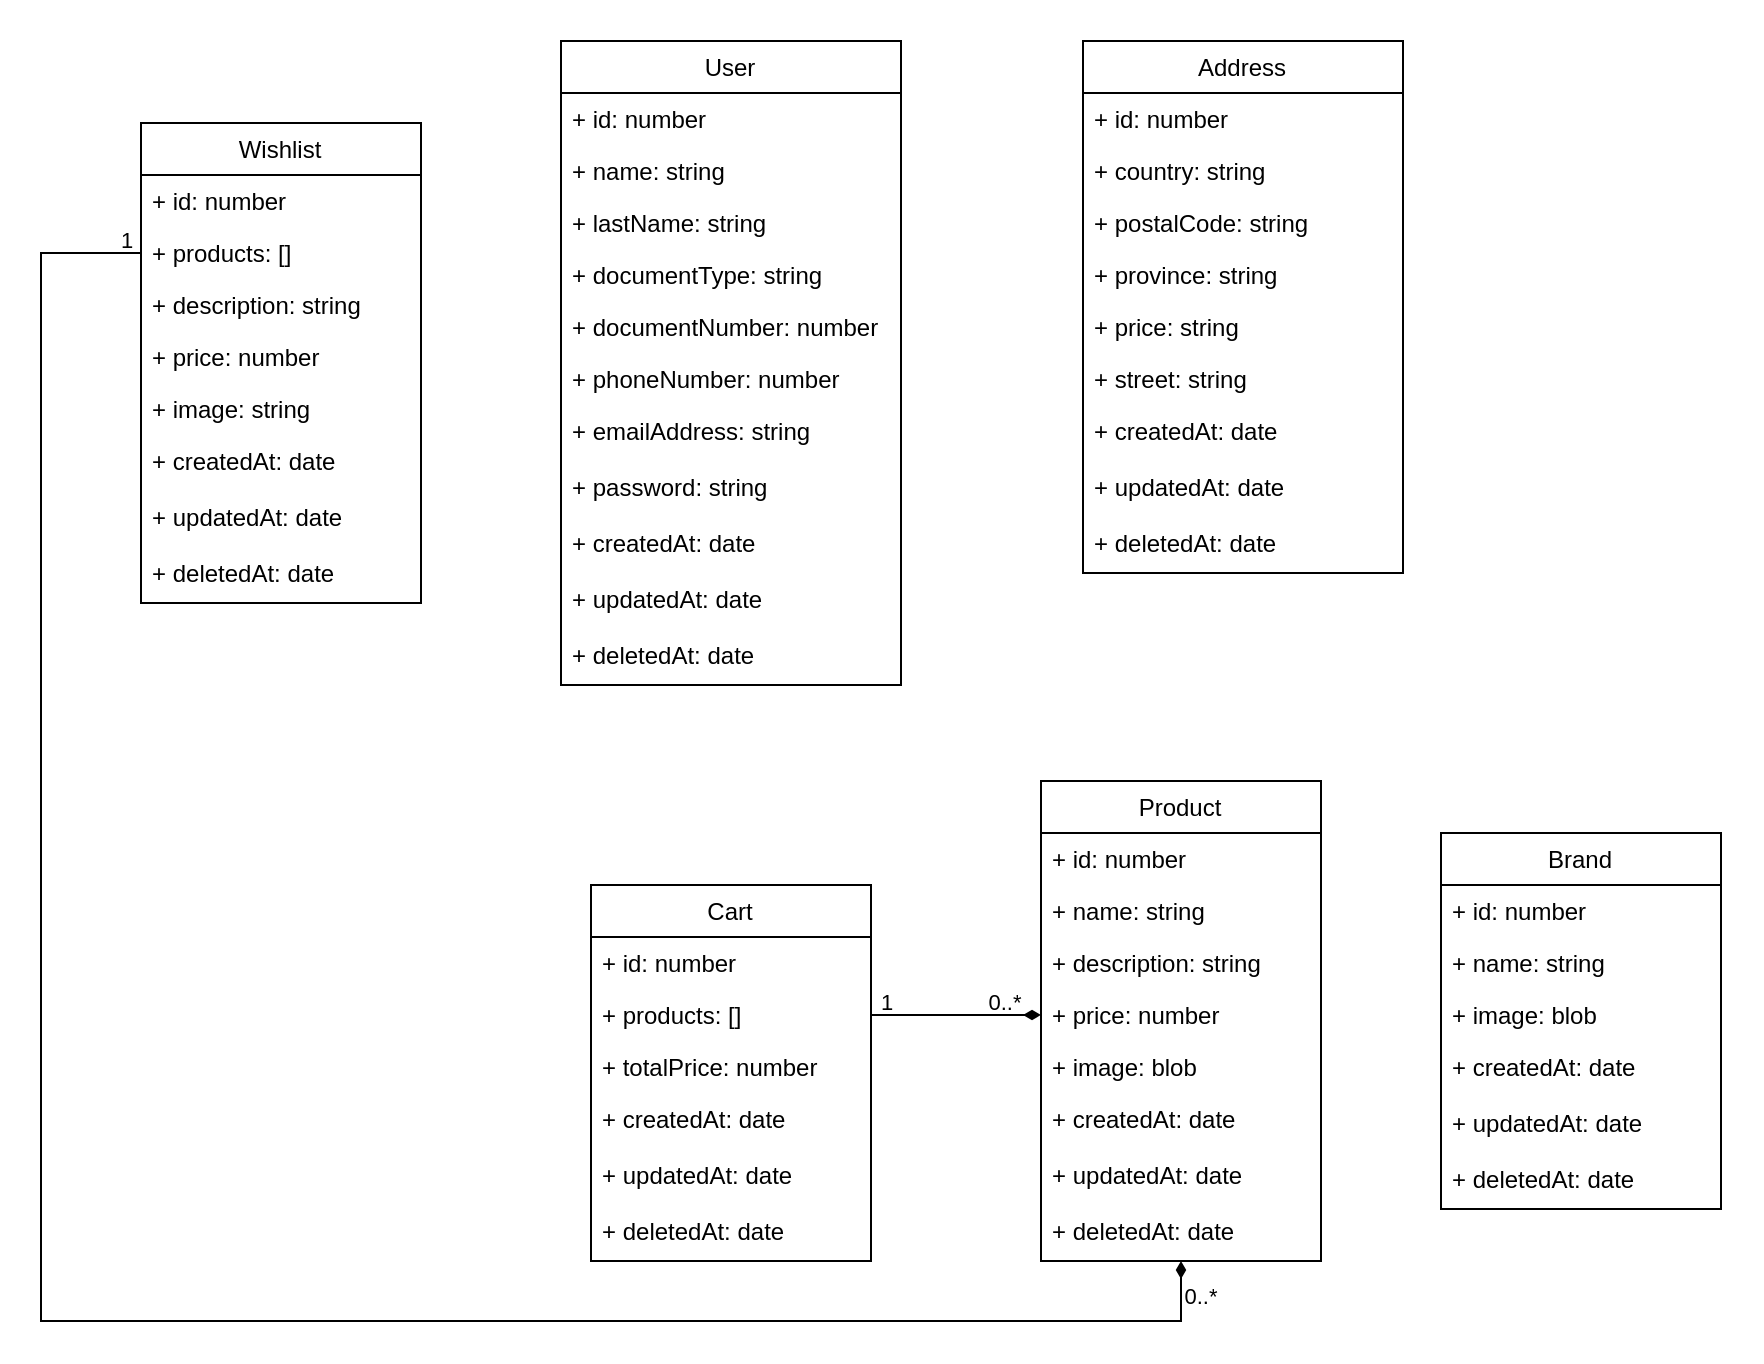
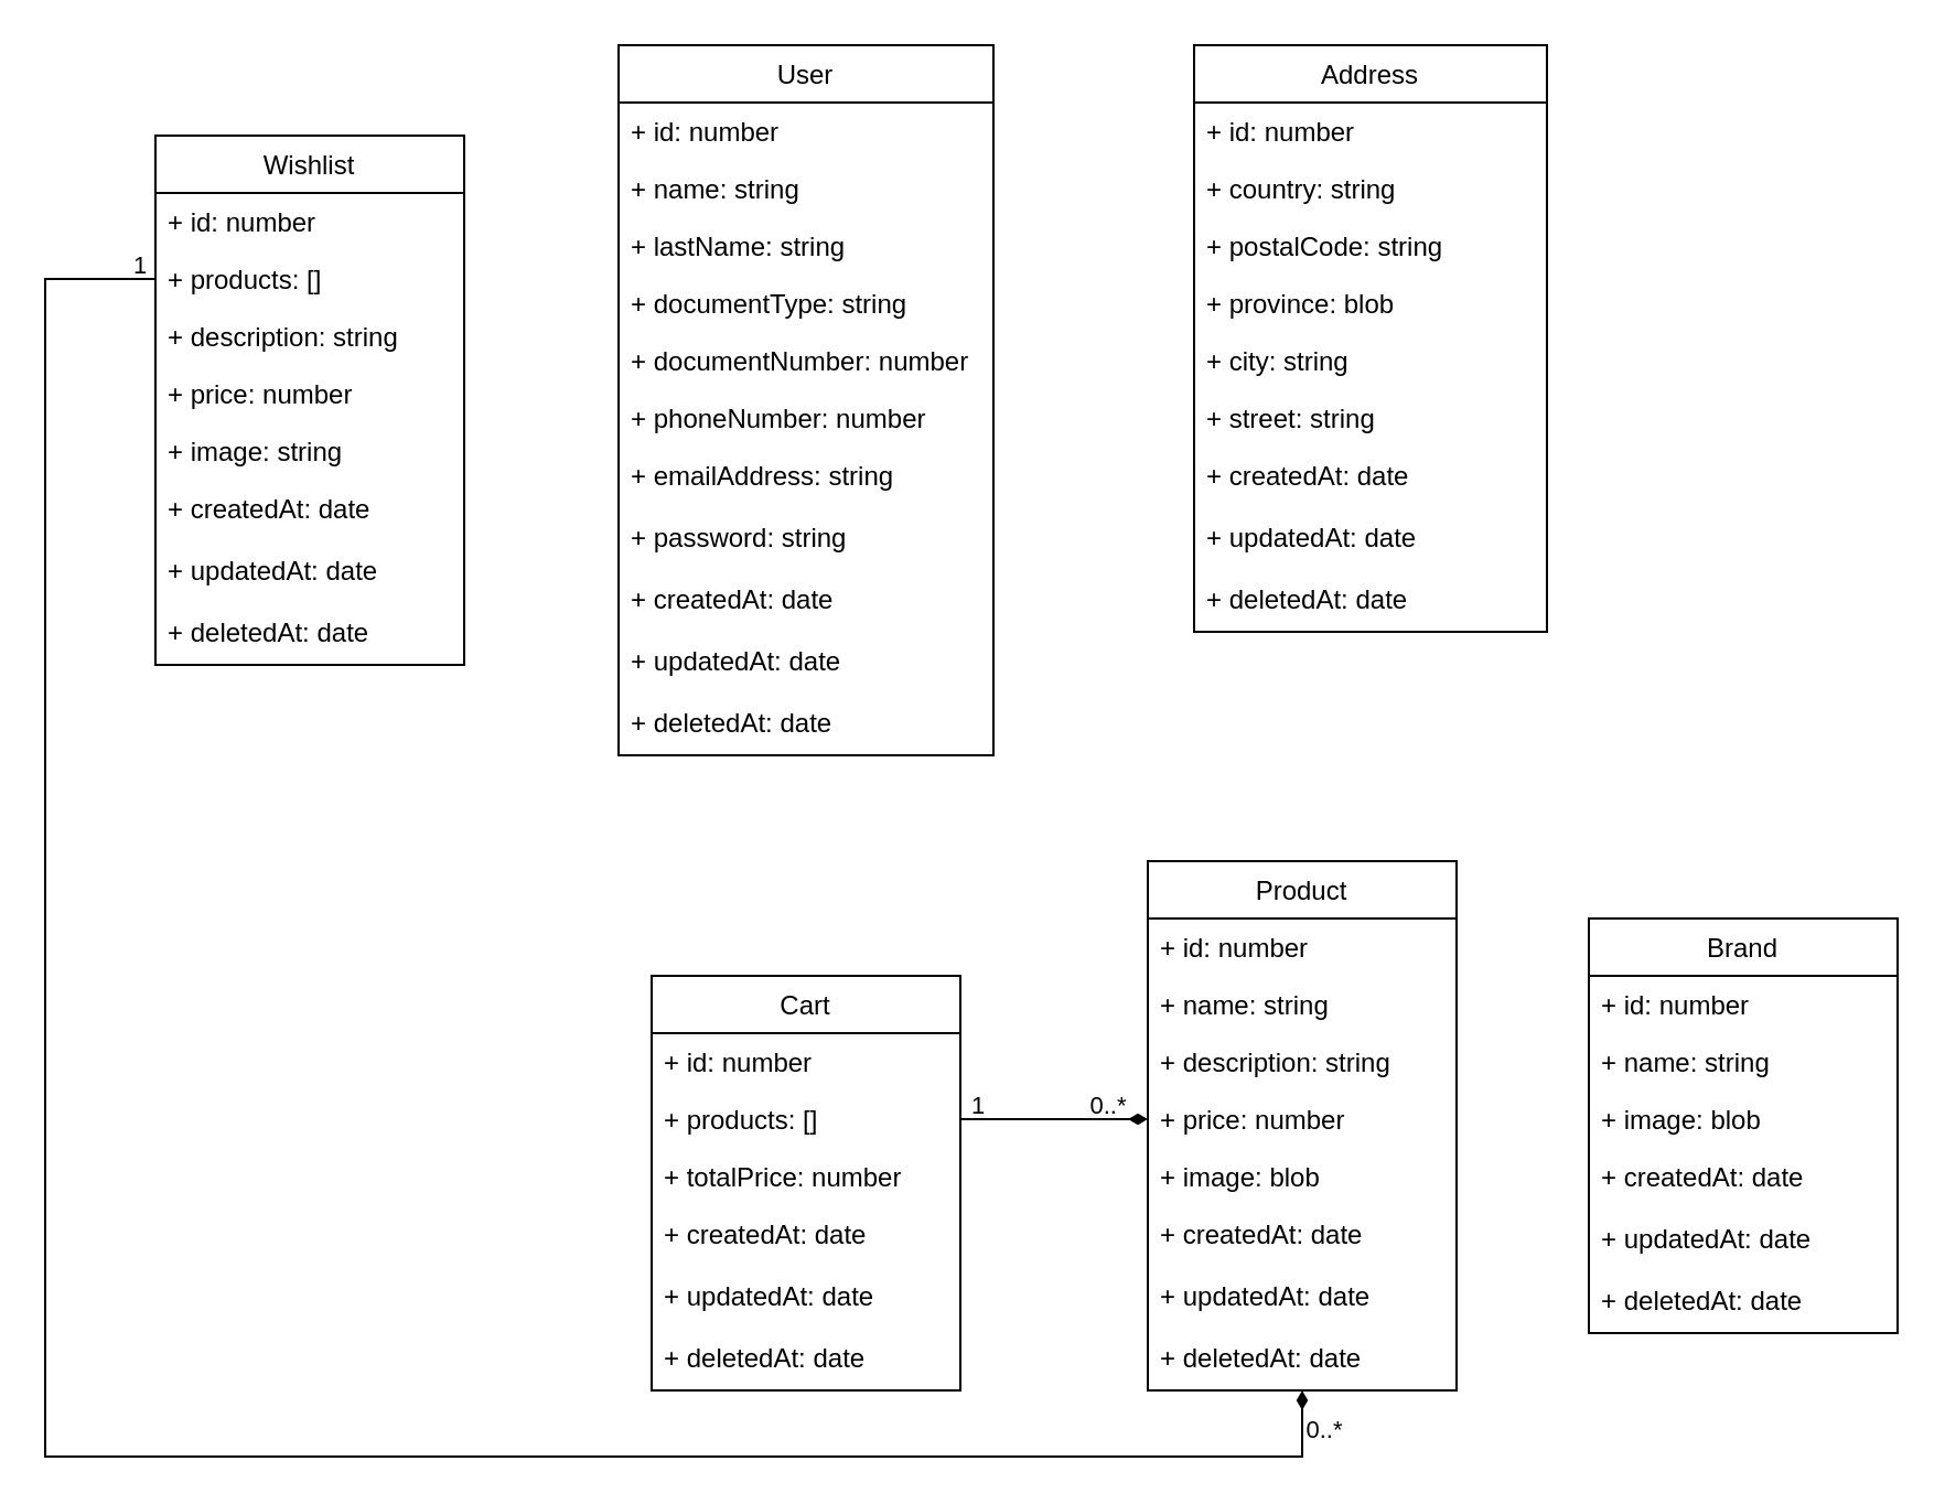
- <mxCell id="18" value="+ province: string" style="text;align=left;verticalAlign=top;spacingLeft=4;spacingRight=4;overflow=hidden;rotatable=0;points=[[0,0.5],[1,0.5]];portConstraint=eastwest;rounded=0;shadow=0;html=0;" parent="14" vertex="1"><mxGeometry y="104" width="160" height="26" as="geometry" /></mxCell>
+ <mxCell id="18" value="+ province: blob" style="text;align=left;verticalAlign=top;spacingLeft=4;spacingRight=4;overflow=hidden;rotatable=0;points=[[0,0.5],[1,0.5]];portConstraint=eastwest;rounded=0;shadow=0;html=0;" parent="14" vertex="1"><mxGeometry y="104" width="160" height="26" as="geometry" /></mxCell>
- <mxCell id="19" value="+ price: string" style="text;align=left;verticalAlign=top;spacingLeft=4;spacingRight=4;overflow=hidden;rotatable=0;points=[[0,0.5],[1,0.5]];portConstraint=eastwest;rounded=0;shadow=0;html=0;" parent="14" vertex="1"><mxGeometry y="130" width="160" height="26" as="geometry" /></mxCell>
+ <mxCell id="19" value="+ city: string" style="text;align=left;verticalAlign=top;spacingLeft=4;spacingRight=4;overflow=hidden;rotatable=0;points=[[0,0.5],[1,0.5]];portConstraint=eastwest;rounded=0;shadow=0;html=0;" parent="14" vertex="1"><mxGeometry y="130" width="160" height="26" as="geometry" /></mxCell>
